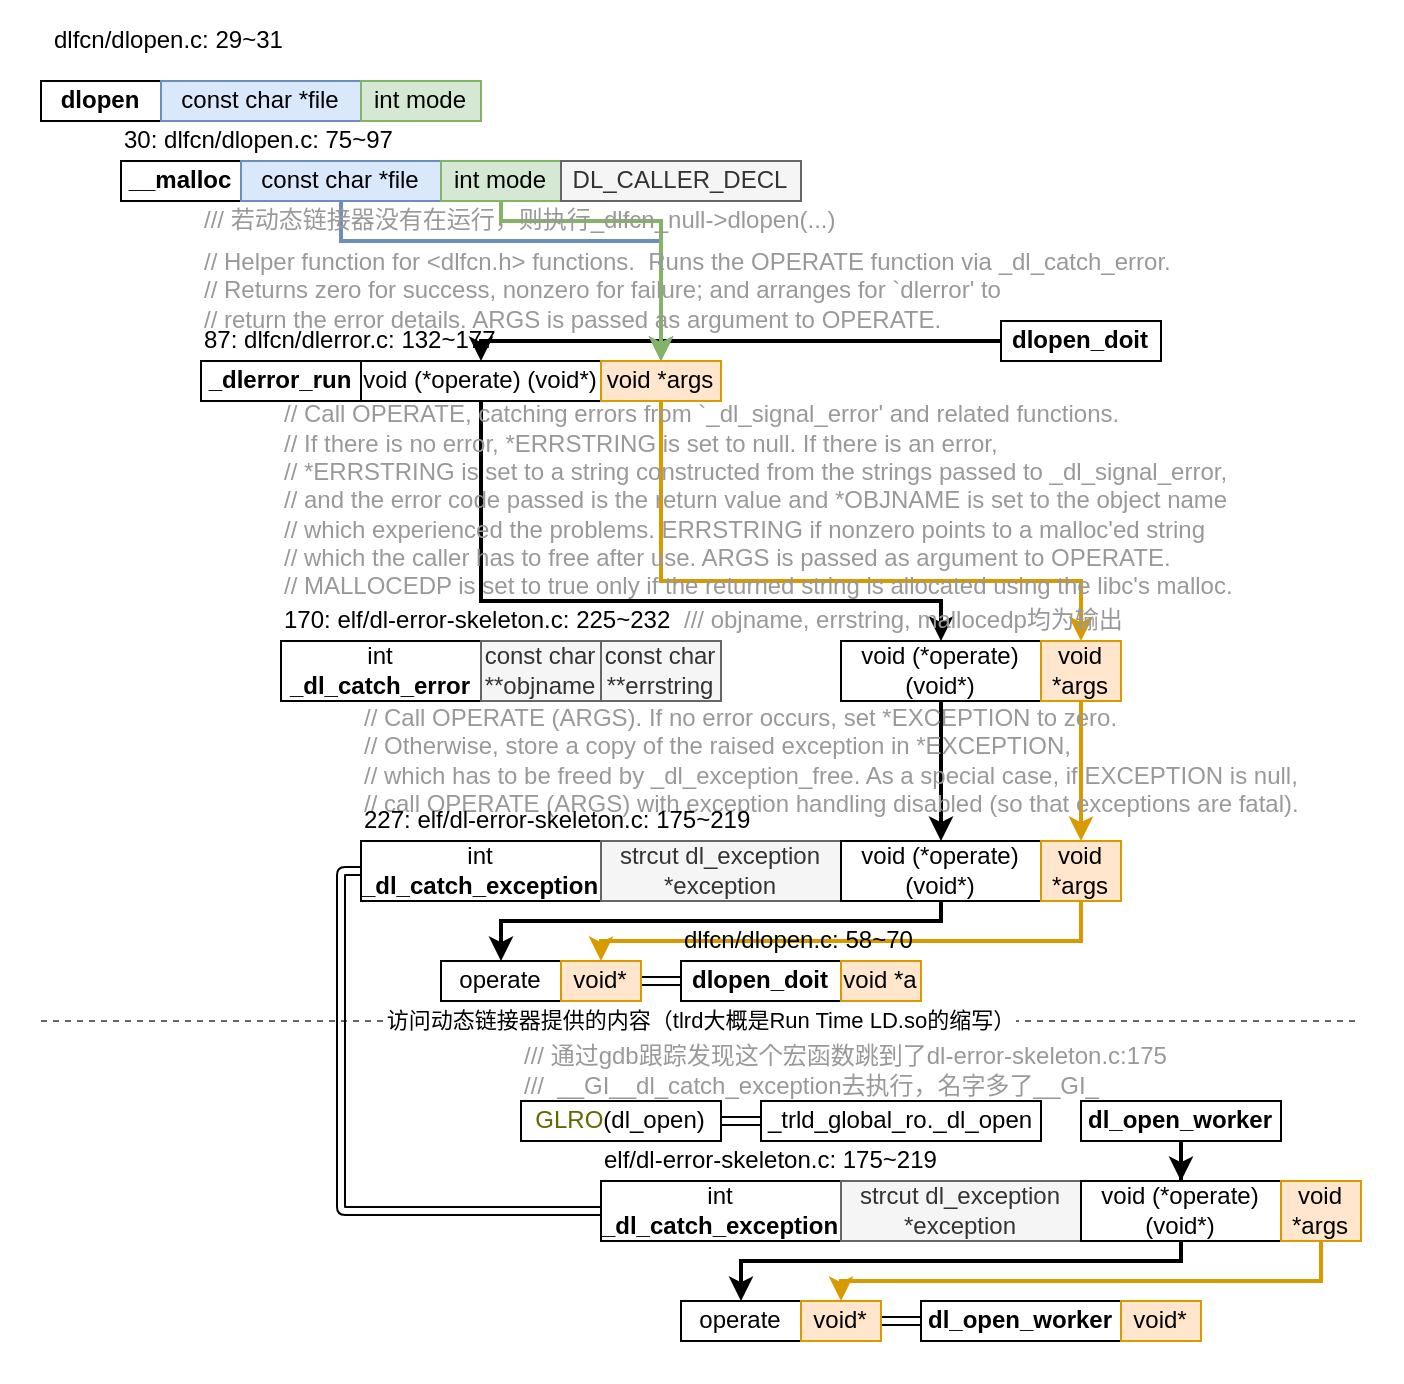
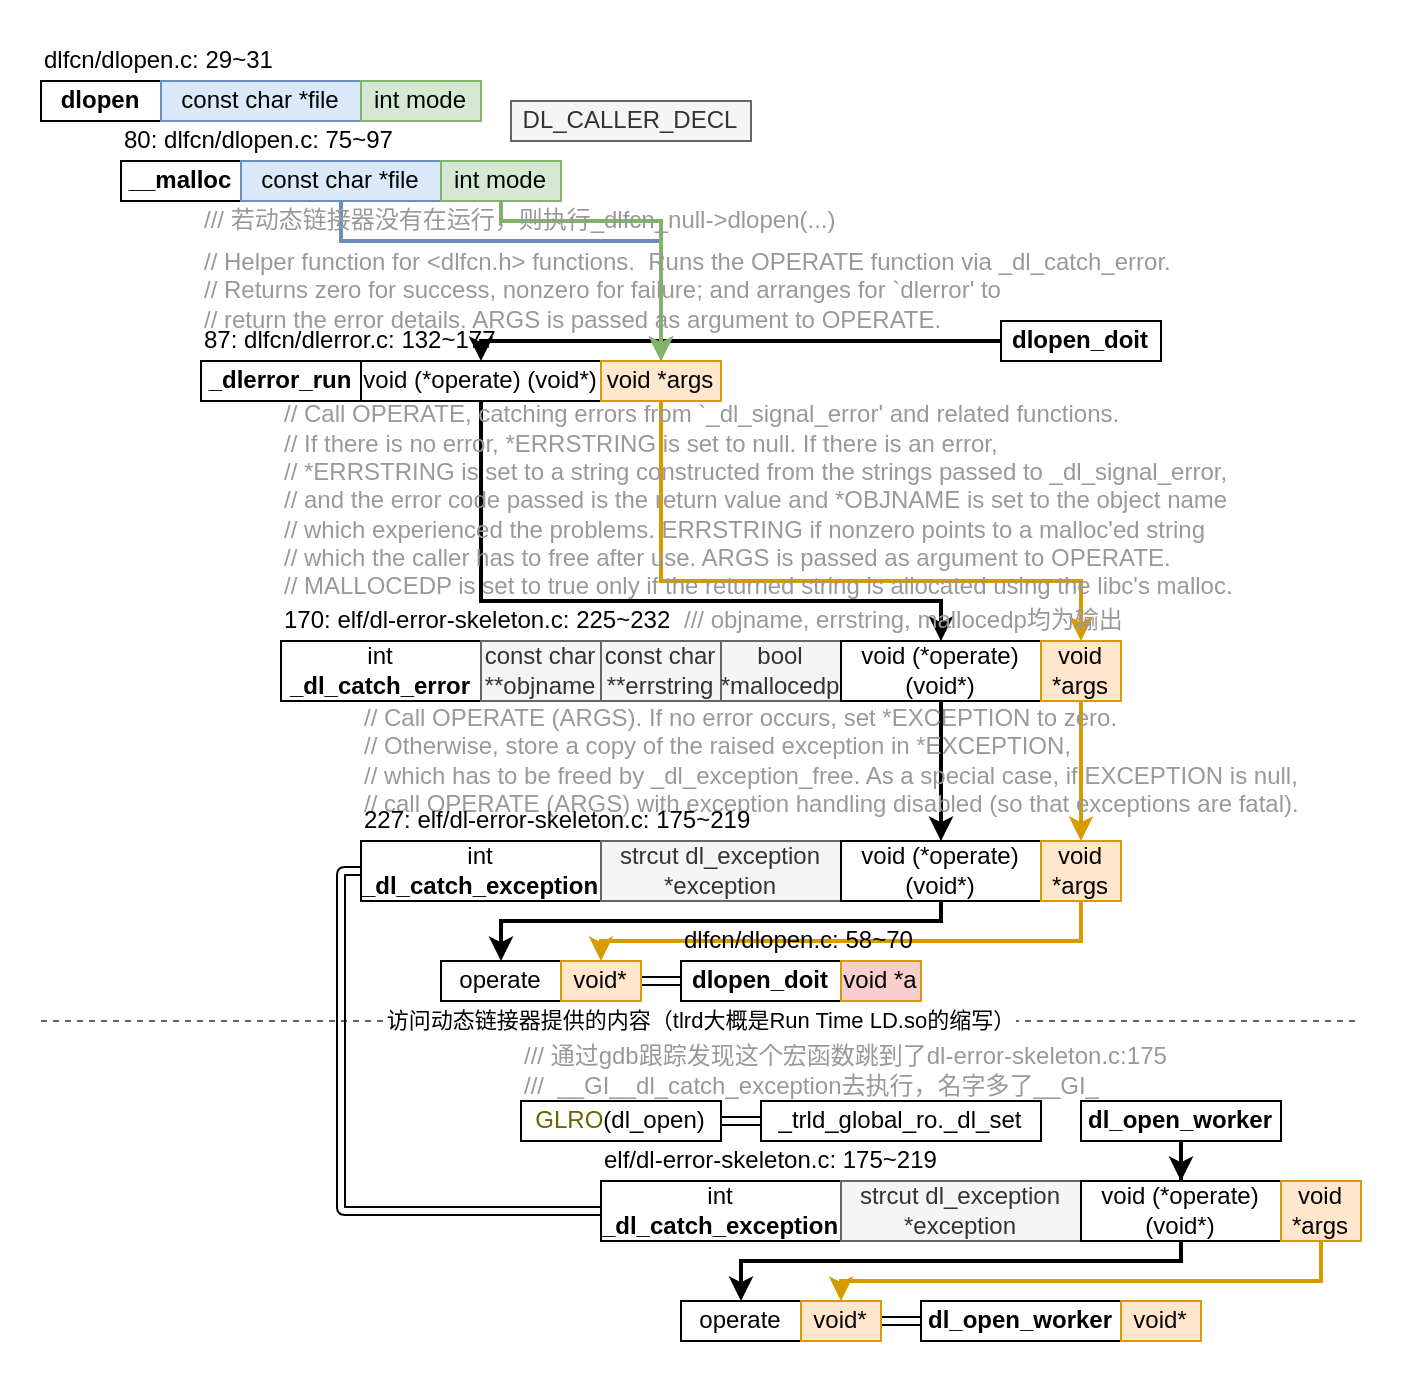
- <mxCell id="10" value="dlfcn/dlopen.c: 29~31" style="text;html=1;align=left;verticalAlign=middle;resizable=0;points=[];autosize=1;" vertex="1" parent="1"><mxGeometry x="25" y="10" width="130" height="20" as="geometry" /></mxCell>
+ <mxCell id="10" value="dlfcn/dlopen.c: 29~31" style="text;html=1;align=left;verticalAlign=middle;resizable=0;points=[];autosize=1;" vertex="1" parent="1"><mxGeometry x="20" y="20" width="130" height="20" as="geometry" /></mxCell>
- <mxCell id="18" value="30: dlfcn/dlopen.c: 75~97" style="text;html=1;align=left;verticalAlign=middle;resizable=0;points=[];autosize=1;" vertex="1" parent="1"><mxGeometry x="60" y="60" width="150" height="20" as="geometry" /></mxCell>
+ <mxCell id="18" value="80: dlfcn/dlopen.c: 75~97" style="text;html=1;align=left;verticalAlign=middle;resizable=0;points=[];autosize=1;" vertex="1" parent="1"><mxGeometry x="60" y="60" width="150" height="20" as="geometry" /></mxCell>
- <mxCell id="16" value="&lt;span&gt;DL_CALLER_DECL&lt;/span&gt;" style="rounded=0;whiteSpace=wrap;html=1;fillColor=#f5f5f5;strokeColor=#666666;fontColor=#333333;" vertex="1" parent="1"><mxGeometry x="280" y="80" width="120" height="20" as="geometry" /></mxCell>
+ <mxCell id="16" value="&lt;span&gt;DL_CALLER_DECL&lt;/span&gt;" style="rounded=0;whiteSpace=wrap;html=1;fillColor=#f5f5f5;strokeColor=#666666;fontColor=#333333;" vertex="1" parent="1"><mxGeometry x="255" y="50" width="120" height="20" as="geometry" /></mxCell>
+ <mxCell id="32" value="bool *mallocedp" style="rounded=0;whiteSpace=wrap;html=1;fillColor=#f5f5f5;strokeColor=#666666;fontColor=#333333;" vertex="1" parent="1"><mxGeometry x="360" y="320" width="60" height="30" as="geometry" /></mxCell>
- <mxCell id="48" value="void *a" style="rounded=0;whiteSpace=wrap;html=1;fillColor=#ffe6cc;strokeColor=#d79b00;" vertex="1" parent="1"><mxGeometry x="420" y="480" width="40" height="20" as="geometry" /></mxCell>
+ <mxCell id="48" value="void *a" style="rounded=0;whiteSpace=wrap;html=1;fillColor=#f8cecc;strokeColor=#d79b00;" vertex="1" parent="1"><mxGeometry x="420" y="480" width="40" height="20" as="geometry" /></mxCell>
- <mxCell id="50" value="_trld_global_ro._dl_open" style="rounded=0;whiteSpace=wrap;html=1;" vertex="1" parent="1"><mxGeometry x="380" y="550" width="140" height="20" as="geometry" /></mxCell>
+ <mxCell id="50" value="_trld_global_ro._dl_set" style="rounded=0;whiteSpace=wrap;html=1;" vertex="1" parent="1"><mxGeometry x="380" y="550" width="140" height="20" as="geometry" /></mxCell>
